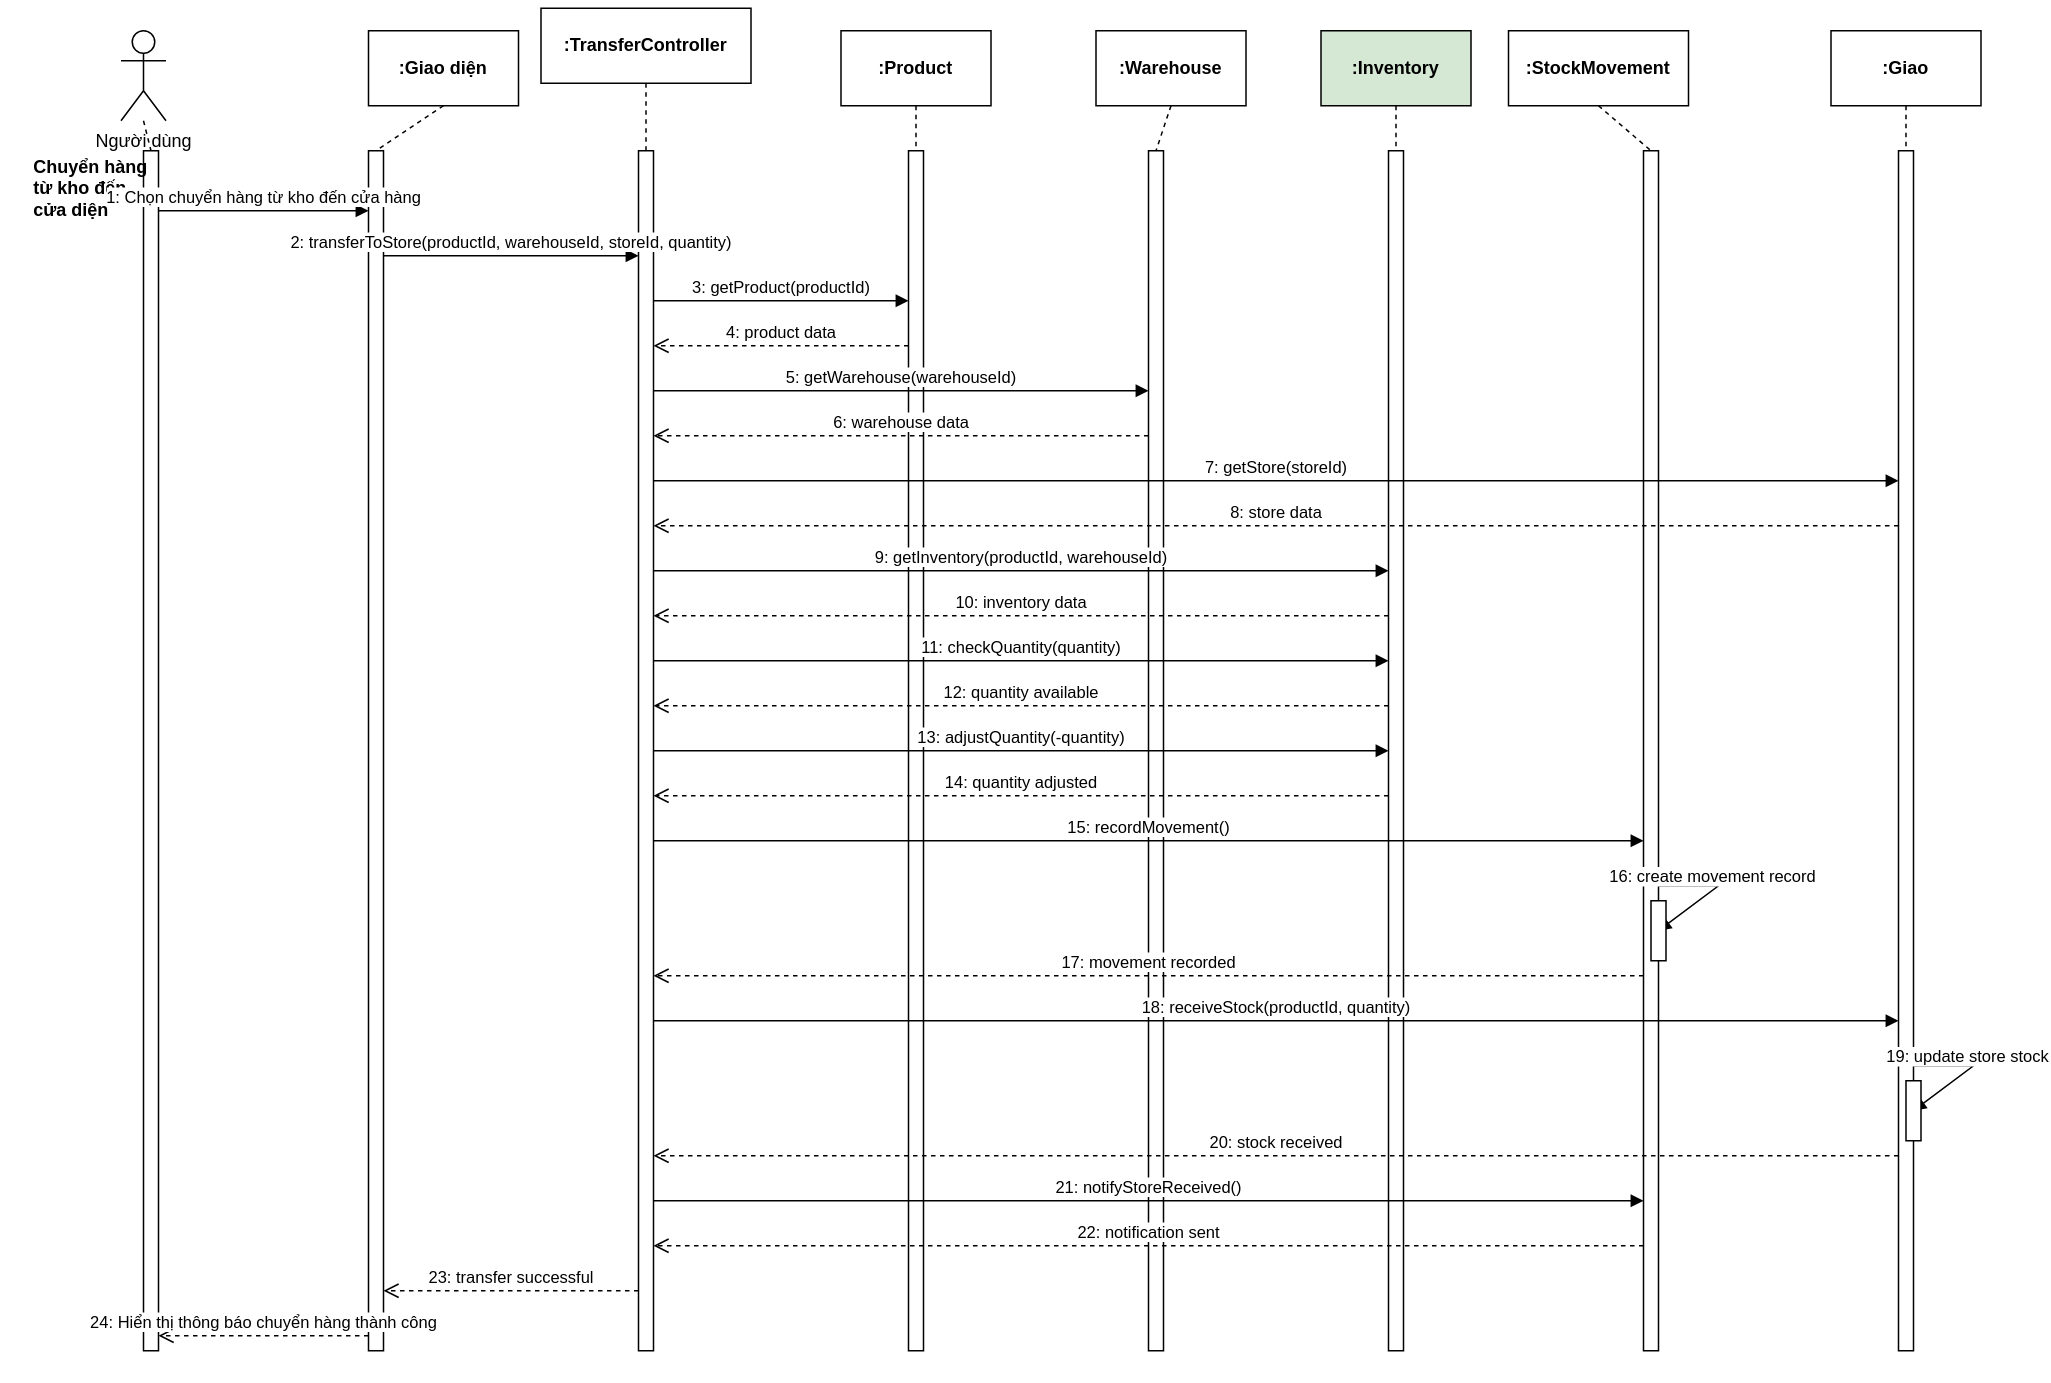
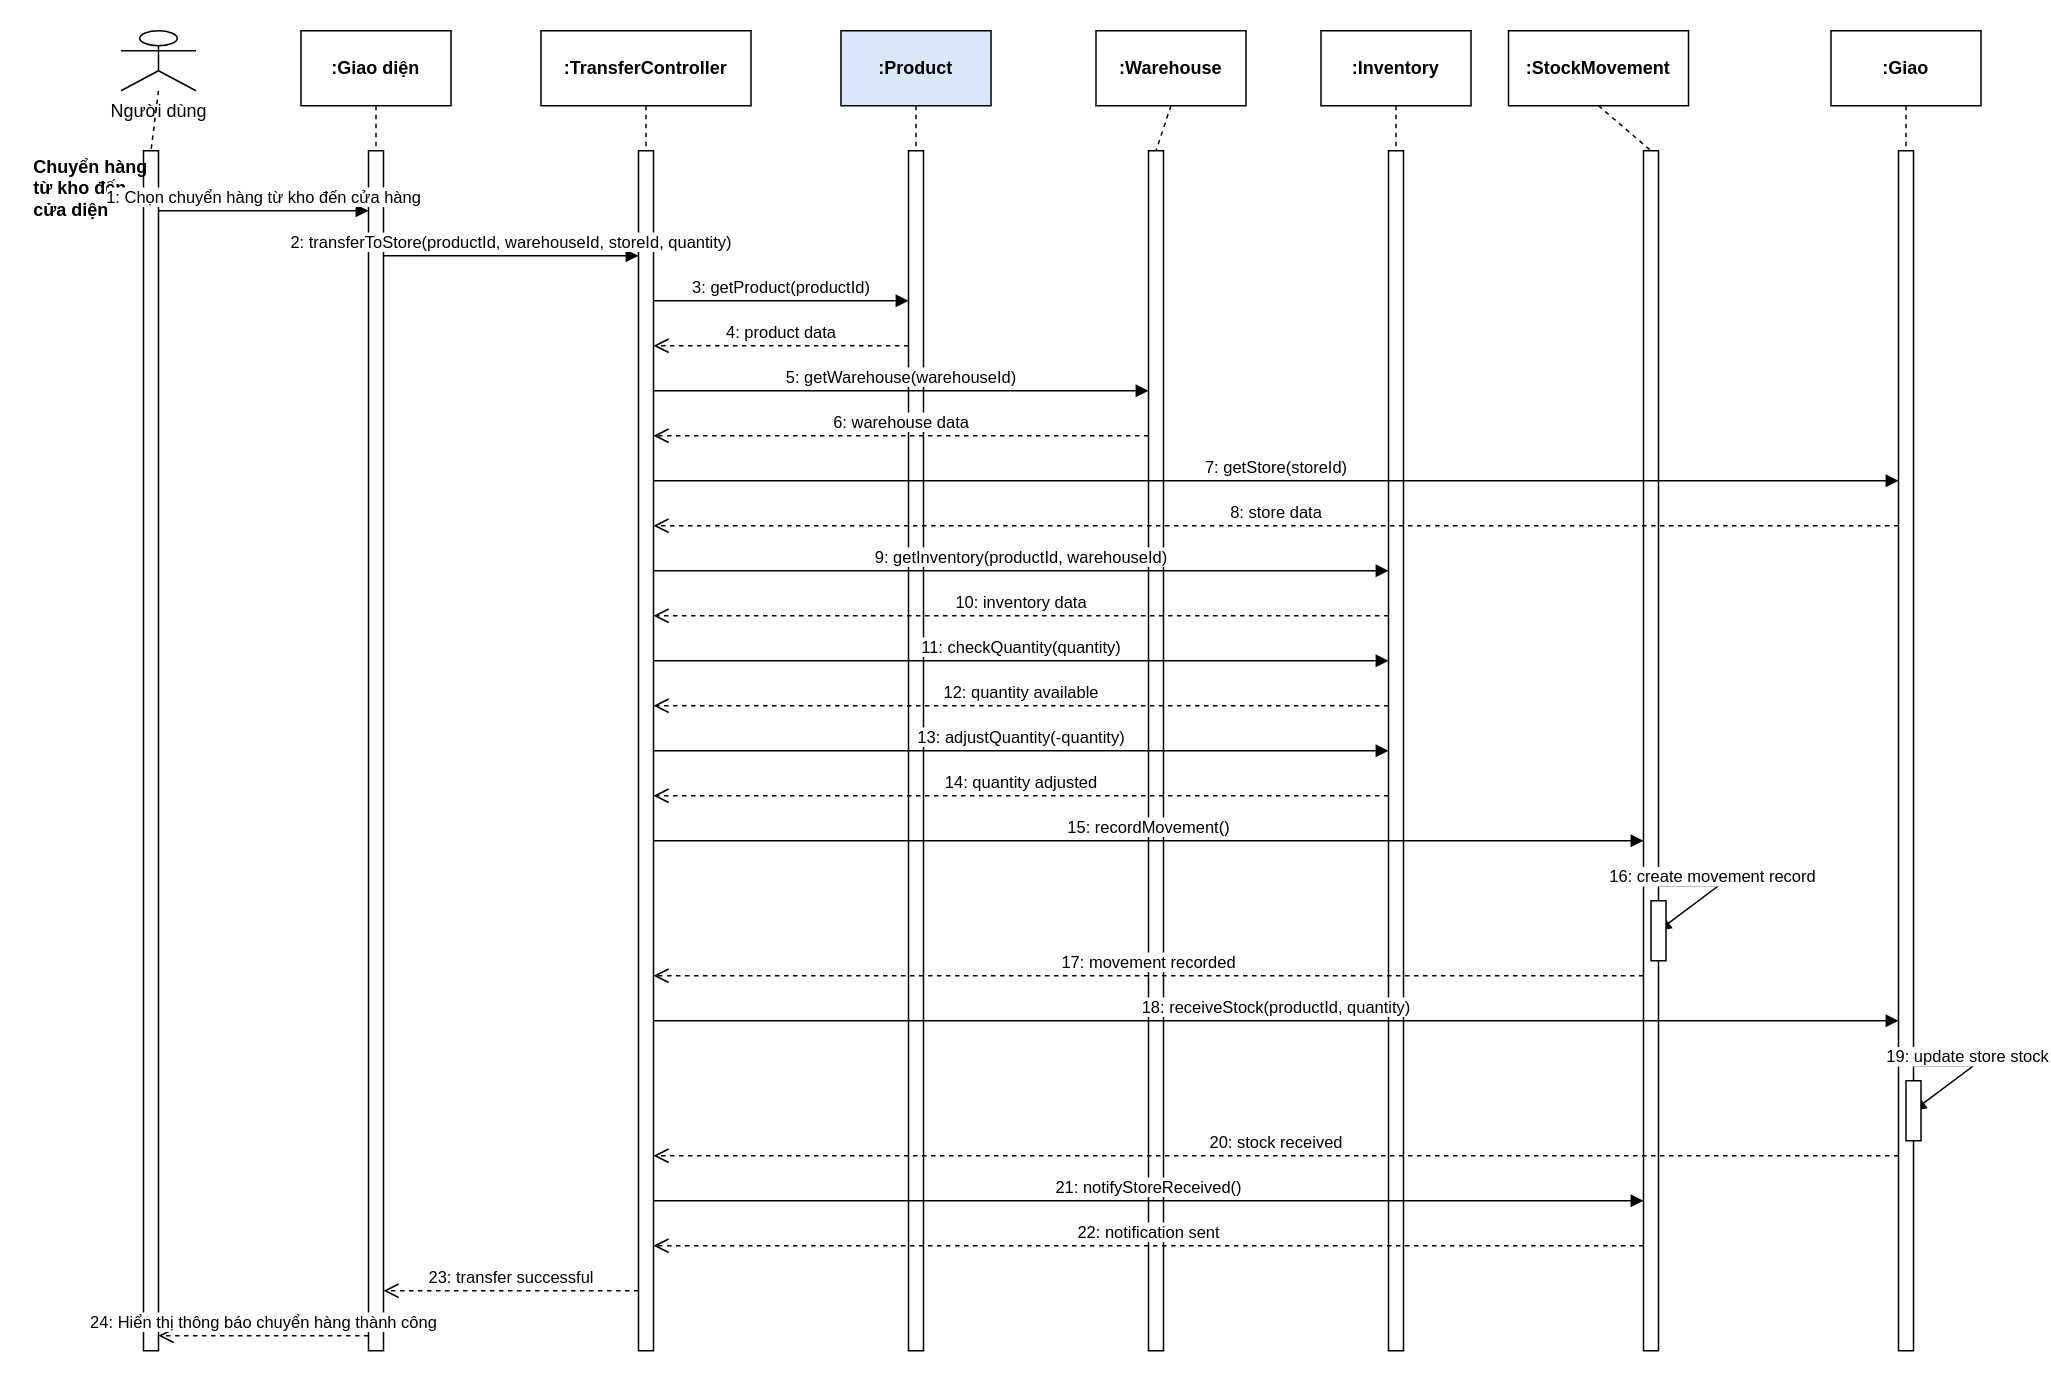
- <mxCell id="4" value="&lt;b&gt;:TransferController&lt;/b&gt;" style="html=1;whiteSpace=wrap;" vertex="1" parent="1"><mxGeometry x="360" y="5" width="140" height="50" as="geometry" /></mxCell>
+ <mxCell id="4" value="&lt;b&gt;:TransferController&lt;/b&gt;" style="html=1;whiteSpace=wrap;" vertex="1" parent="1"><mxGeometry x="360" y="20" width="140" height="50" as="geometry" /></mxCell>
- <mxCell id="3" value="&lt;b&gt;:Giao diện&lt;/b&gt;" style="html=1;whiteSpace=wrap;" parent="1" vertex="1"><mxGeometry x="245" y="20" width="100" height="50" as="geometry" /></mxCell>
+ <mxCell id="3" value="&lt;b&gt;:Giao diện&lt;/b&gt;" style="html=1;whiteSpace=wrap;" parent="1" vertex="1"><mxGeometry x="200" y="20" width="100" height="50" as="geometry" /></mxCell>
- <mxCell id="5" value="&lt;b&gt;:Product&lt;/b&gt;" style="html=1;whiteSpace=wrap;" vertex="1" parent="1"><mxGeometry x="560" y="20" width="100" height="50" as="geometry" /></mxCell>
+ <mxCell id="5" value="&lt;b&gt;:Product&lt;/b&gt;" style="html=1;whiteSpace=wrap;fillColor=#dae8fc;" vertex="1" parent="1"><mxGeometry x="560" y="20" width="100" height="50" as="geometry" /></mxCell>
- <mxCell id="7" value="&lt;b&gt;:Inventory&lt;/b&gt;" style="html=1;whiteSpace=wrap;fillColor=#d5e8d4;" vertex="1" parent="1"><mxGeometry x="880" y="20" width="100" height="50" as="geometry" /></mxCell>
+ <mxCell id="7" value="&lt;b&gt;:Inventory&lt;/b&gt;" style="html=1;whiteSpace=wrap;" vertex="1" parent="1"><mxGeometry x="880" y="20" width="100" height="50" as="geometry" /></mxCell>
- <mxCell id="2" value="Người dùng" style="shape=umlActor;verticalLabelPosition=bottom;verticalAlign=top;html=1;" parent="1" vertex="1"><mxGeometry x="80" y="20" width="30" height="60" as="geometry" /></mxCell>
+ <mxCell id="2" value="Người dùng" style="shape=umlActor;verticalLabelPosition=bottom;verticalAlign=top;html=1;" parent="1" vertex="1"><mxGeometry x="80" y="20" width="50" height="40" as="geometry" /></mxCell>
